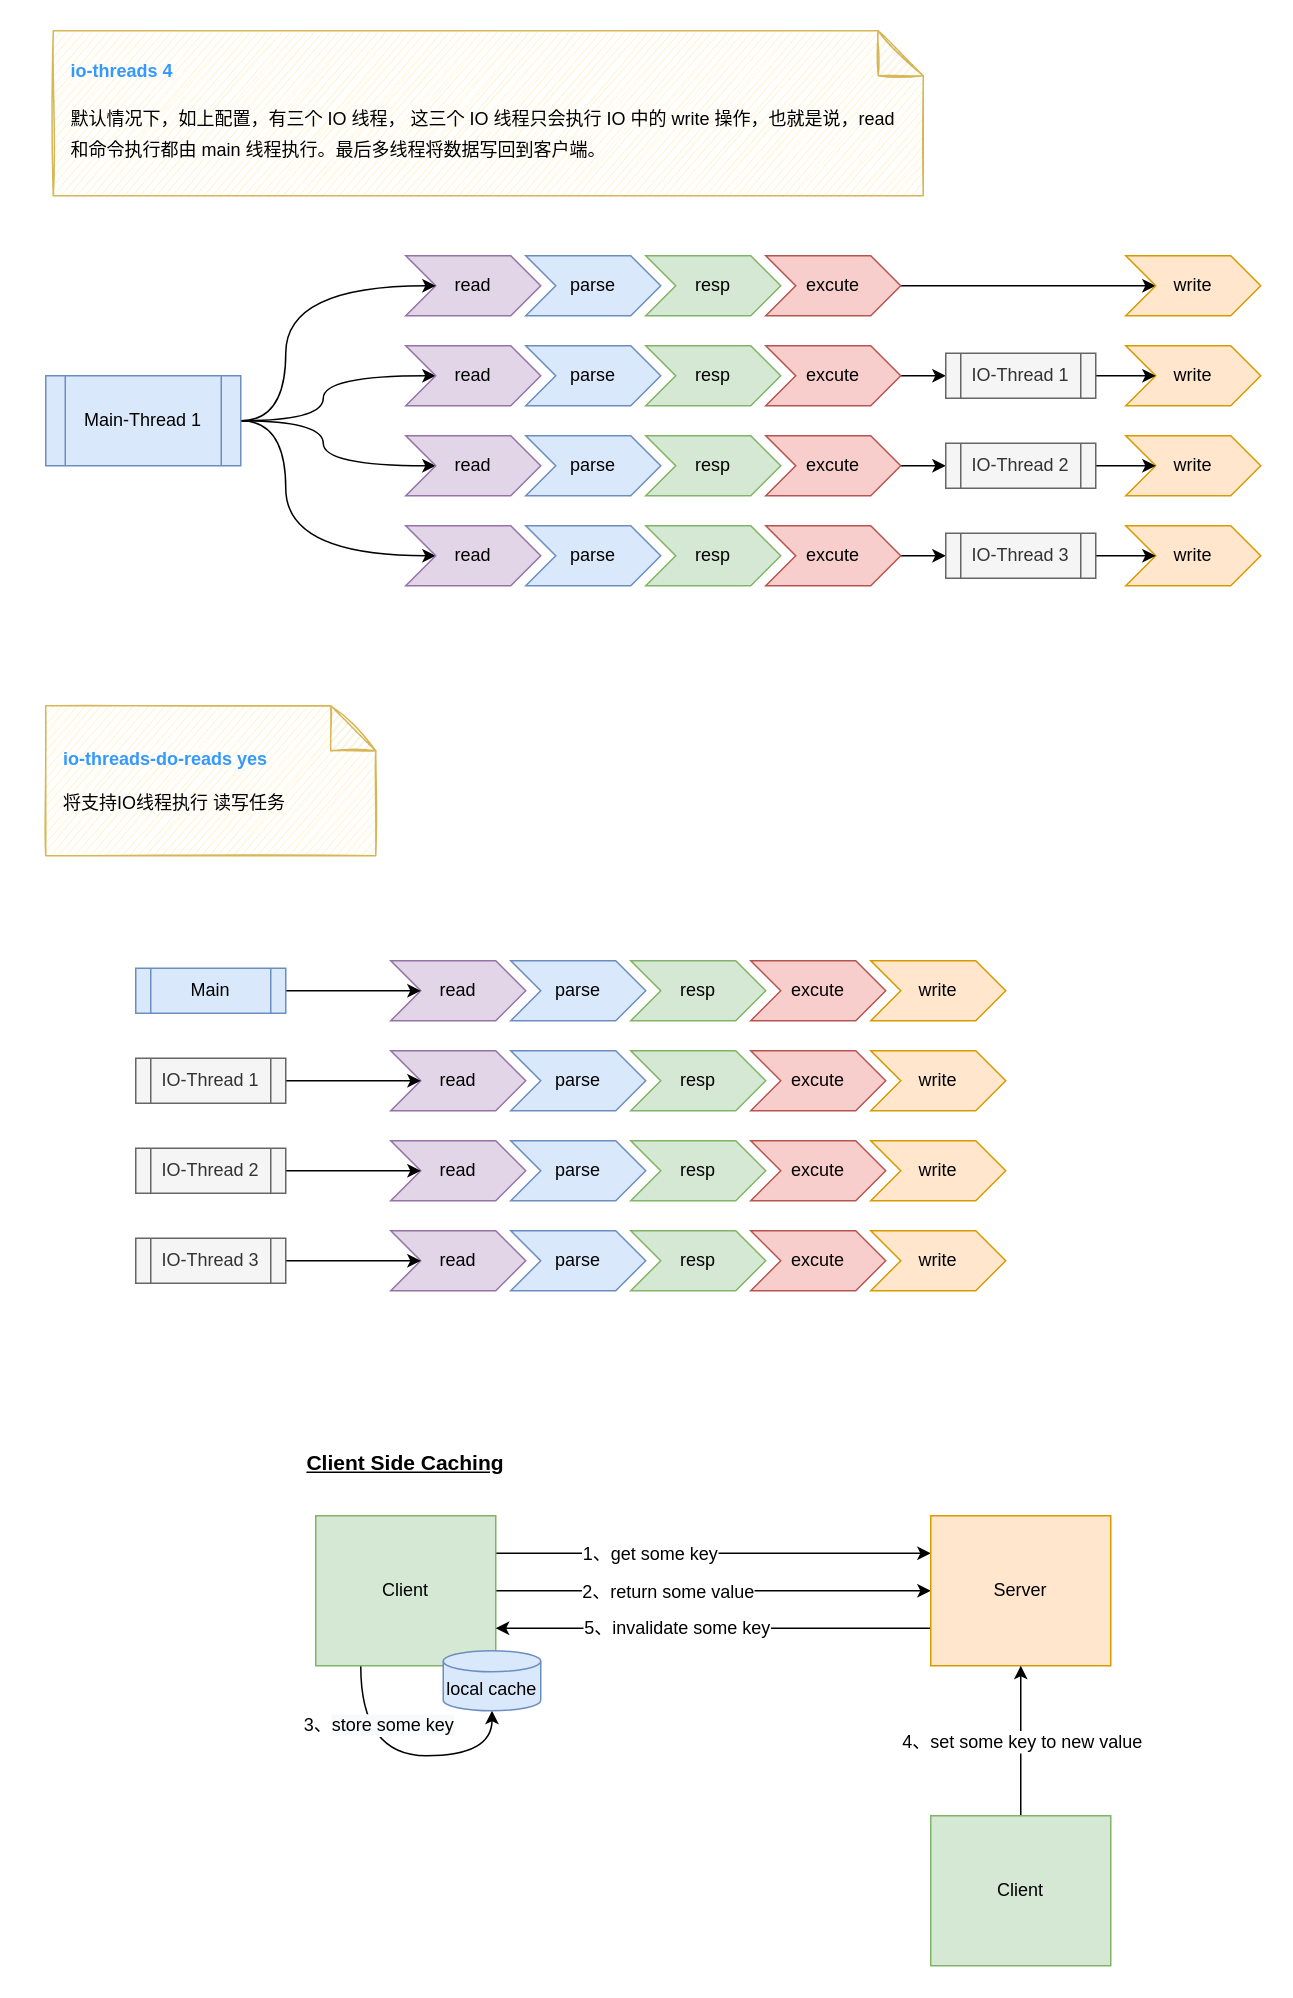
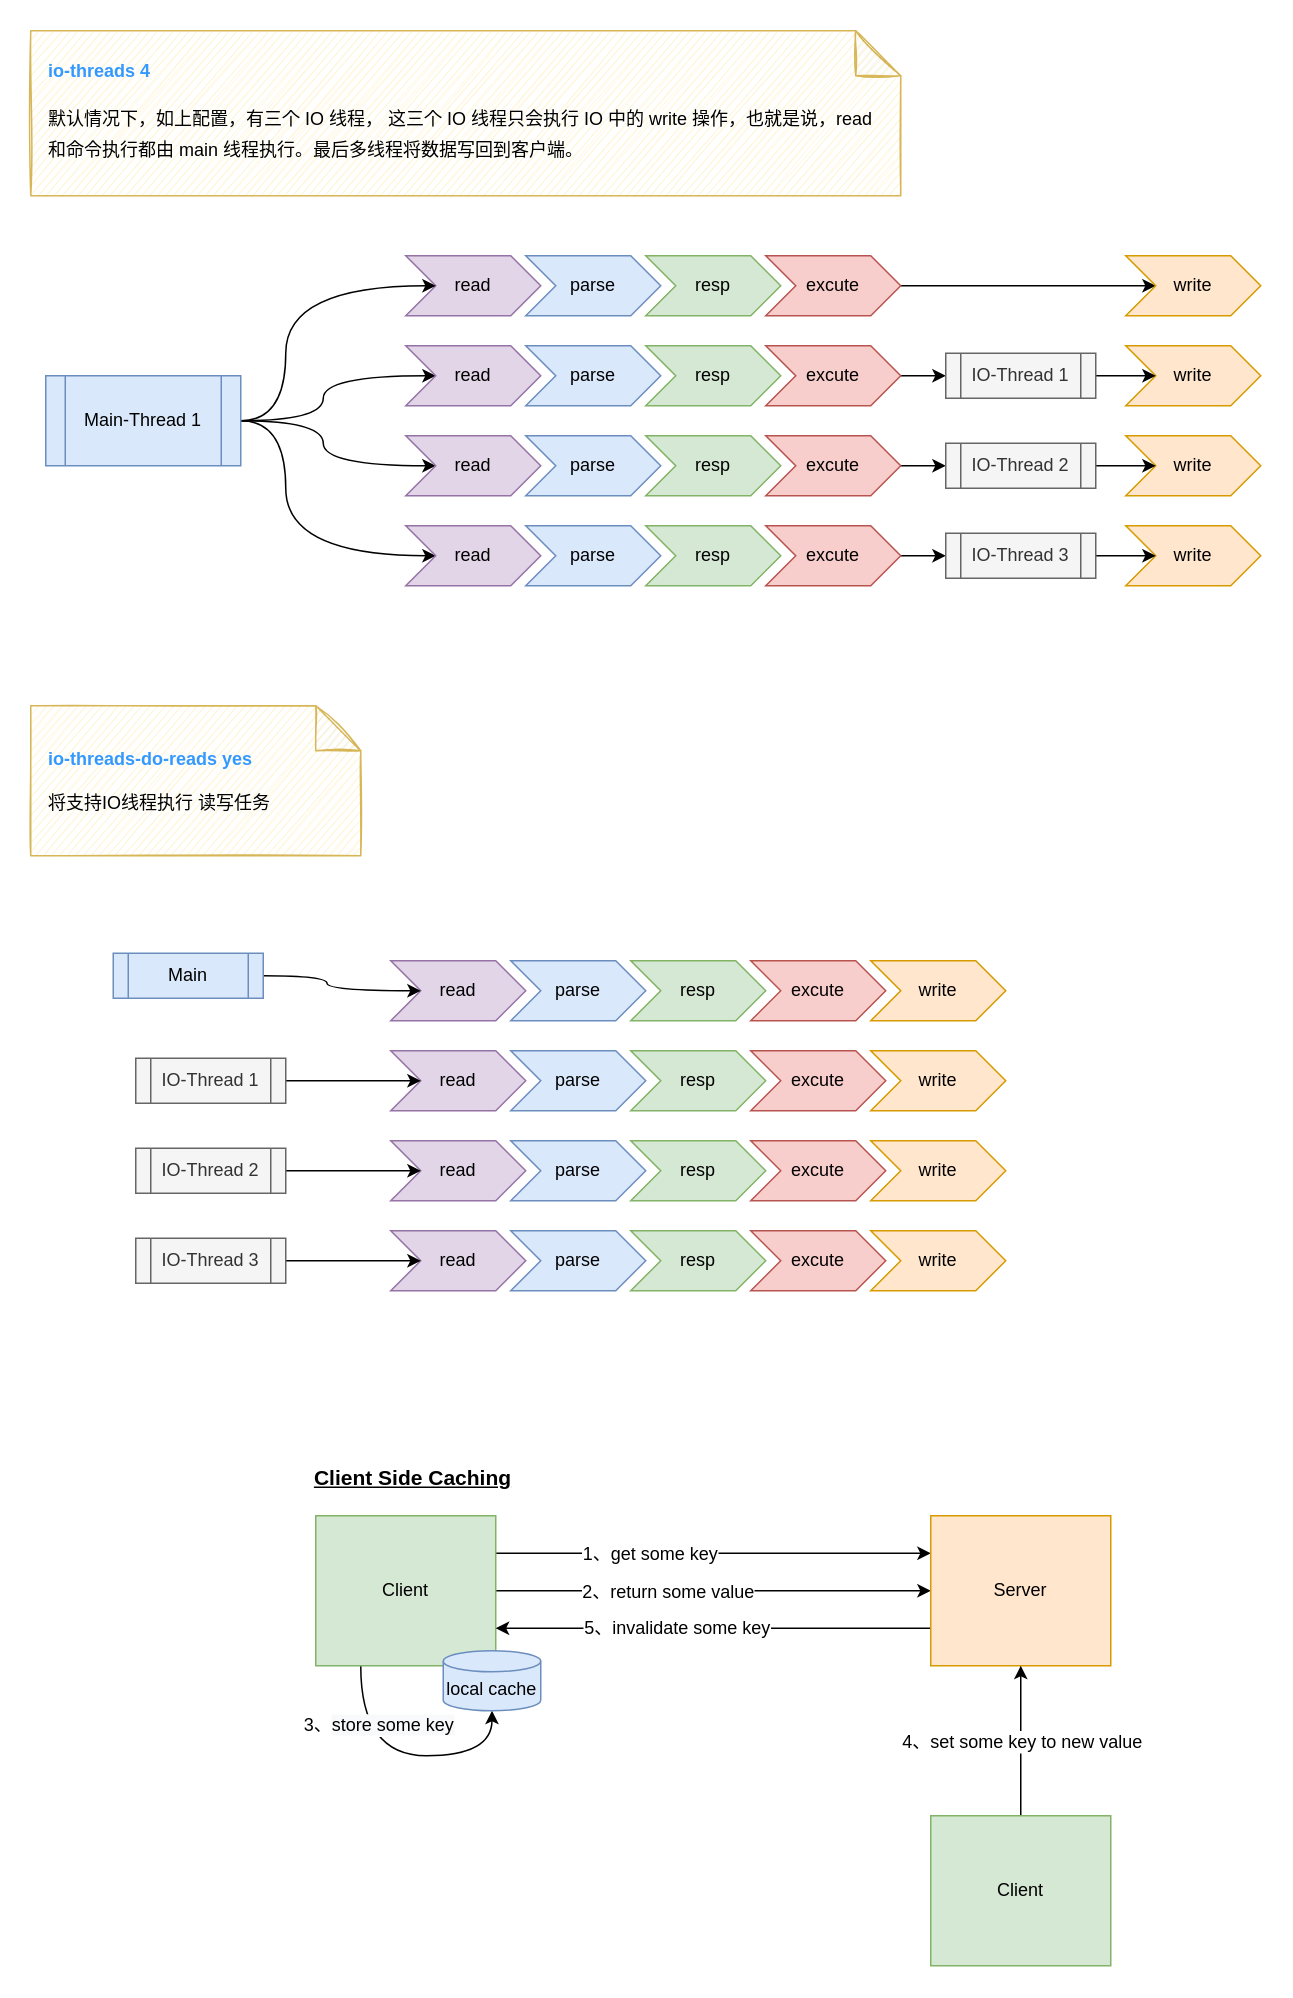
- <mxCell id="37" value="&lt;div&gt;&lt;font style=&quot;font-size: 12px&quot; color=&quot;#3399ff&quot;&gt;&lt;b&gt;io-threads 4&lt;br&gt;              &lt;/b&gt;&lt;/font&gt;&lt;/div&gt;&lt;div&gt;&lt;font style=&quot;font-size: 12px&quot; color=&quot;#3399ff&quot;&gt;&lt;br&gt;&lt;/font&gt;&lt;/div&gt;&lt;div&gt;&lt;div style=&quot;line-height: 1.75&quot;&gt;&lt;font style=&quot;font-size: 12px&quot;&gt;默认情况下，如上配置，有三个 IO 线程， 这三个 IO 线程只会执行 IO 中的 write 操作，也就是说，read 和命令执行都由 main 线程执行。最后多线程将数据写回到客户端。&lt;/font&gt;&lt;/div&gt;&lt;/div&gt;" style="shape=note;whiteSpace=wrap;html=1;backgroundOutline=1;darkOpacity=0.05;align=left;spacing=12;verticalAlign=middle;sketch=1;fillColor=#fff2cc;strokeColor=#d6b656;" vertex="1" parent="1"><mxGeometry x="35" y="20" width="580" height="110" as="geometry" /></mxCell>
+ <mxCell id="37" value="&lt;div&gt;&lt;font style=&quot;font-size: 12px&quot; color=&quot;#3399ff&quot;&gt;&lt;b&gt;io-threads 4&lt;br&gt;              &lt;/b&gt;&lt;/font&gt;&lt;/div&gt;&lt;div&gt;&lt;font style=&quot;font-size: 12px&quot; color=&quot;#3399ff&quot;&gt;&lt;br&gt;&lt;/font&gt;&lt;/div&gt;&lt;div&gt;&lt;div style=&quot;line-height: 1.75&quot;&gt;&lt;font style=&quot;font-size: 12px&quot;&gt;默认情况下，如上配置，有三个 IO 线程， 这三个 IO 线程只会执行 IO 中的 write 操作，也就是说，read 和命令执行都由 main 线程执行。最后多线程将数据写回到客户端。&lt;/font&gt;&lt;/div&gt;&lt;/div&gt;" style="shape=note;whiteSpace=wrap;html=1;backgroundOutline=1;darkOpacity=0.05;align=left;spacing=12;verticalAlign=middle;sketch=1;fillColor=#fff2cc;strokeColor=#d6b656;" vertex="1" parent="1"><mxGeometry x="20" y="20" width="580" height="110" as="geometry" /></mxCell>
- <mxCell id="38" value="&lt;div&gt;&lt;font color=&quot;#3399ff&quot;&gt;&lt;b&gt;io-threads-do-reads yes&lt;/b&gt;&lt;/font&gt;&lt;/div&gt;&lt;div&gt;&lt;font color=&quot;#3399ff&quot;&gt;&lt;br&gt;&lt;/font&gt;&lt;/div&gt;&lt;div&gt;&lt;div&gt;将支持IO线程执行 读写任务&lt;br&gt;              &lt;/div&gt;&lt;/div&gt;" style="shape=note;whiteSpace=wrap;html=1;backgroundOutline=1;darkOpacity=0.05;align=left;spacing=12;verticalAlign=middle;sketch=1;fillColor=#fff2cc;strokeColor=#d6b656;" vertex="1" parent="1"><mxGeometry x="30" y="470" width="220" height="100" as="geometry" /></mxCell>
+ <mxCell id="38" value="&lt;div&gt;&lt;font color=&quot;#3399ff&quot;&gt;&lt;b&gt;io-threads-do-reads yes&lt;/b&gt;&lt;/font&gt;&lt;/div&gt;&lt;div&gt;&lt;font color=&quot;#3399ff&quot;&gt;&lt;br&gt;&lt;/font&gt;&lt;/div&gt;&lt;div&gt;&lt;div&gt;将支持IO线程执行 读写任务&lt;br&gt;              &lt;/div&gt;&lt;/div&gt;" style="shape=note;whiteSpace=wrap;html=1;backgroundOutline=1;darkOpacity=0.05;align=left;spacing=12;verticalAlign=middle;sketch=1;fillColor=#fff2cc;strokeColor=#d6b656;" vertex="1" parent="1"><mxGeometry x="20" y="470" width="220" height="100" as="geometry" /></mxCell>
- <mxCell id="66" value="Main" style="shape=process;whiteSpace=wrap;html=1;backgroundOutline=1;fillColor=#dae8fc;strokeColor=#6c8ebf;" vertex="1" parent="1"><mxGeometry x="90" y="645" width="100" height="30" as="geometry" /></mxCell>
+ <mxCell id="66" value="Main" style="shape=process;whiteSpace=wrap;html=1;backgroundOutline=1;fillColor=#dae8fc;strokeColor=#6c8ebf;" vertex="1" parent="1"><mxGeometry x="75" y="635" width="100" height="30" as="geometry" /></mxCell>
- <mxCell id="81" value="Client Side Caching" style="text;html=1;strokeColor=none;fillColor=none;align=center;verticalAlign=middle;whiteSpace=wrap;rounded=0;sketch=0;fontSize=14;fontColor=#000000;fontStyle=5" vertex="1" parent="1"><mxGeometry x="195" y="960" width="150" height="30" as="geometry" /></mxCell>
+ <mxCell id="81" value="Client Side Caching" style="text;html=1;strokeColor=none;fillColor=none;align=center;verticalAlign=middle;whiteSpace=wrap;rounded=0;sketch=0;fontSize=14;fontColor=#000000;fontStyle=5" vertex="1" parent="1"><mxGeometry x="200" y="970" width="150" height="30" as="geometry" /></mxCell>
